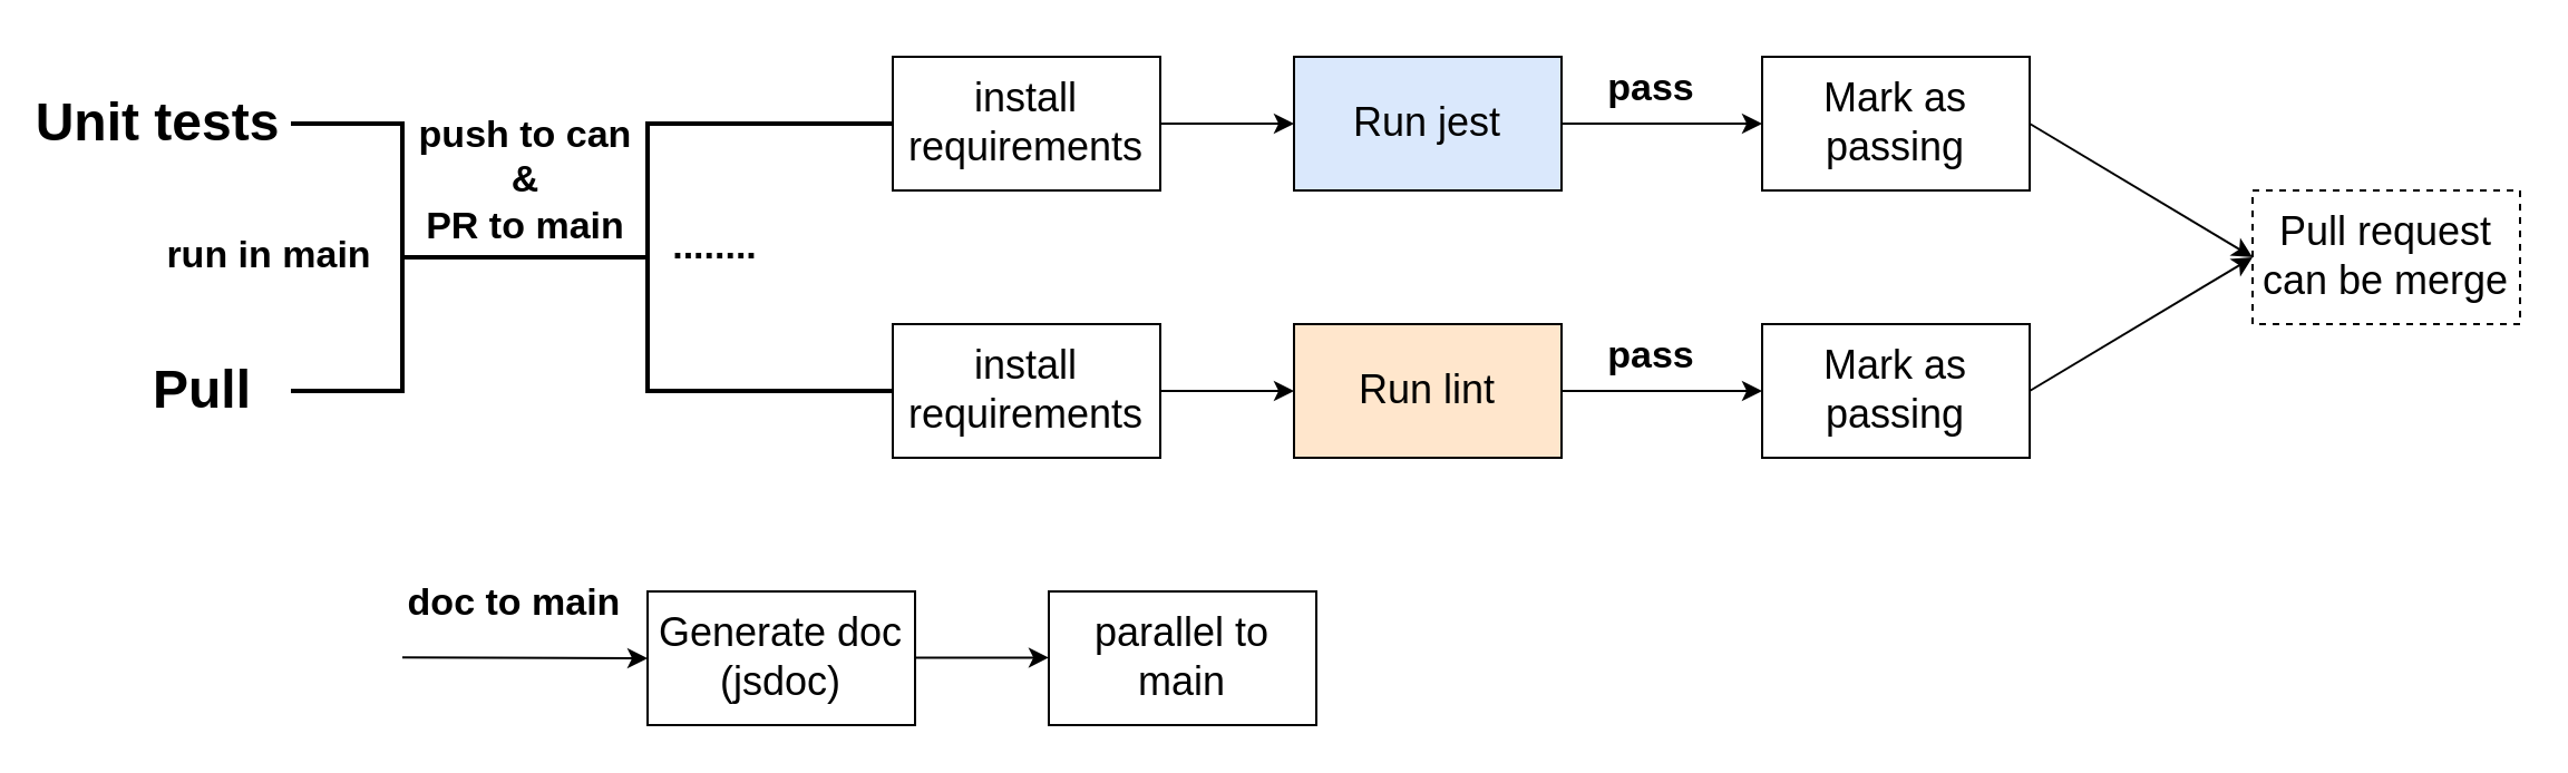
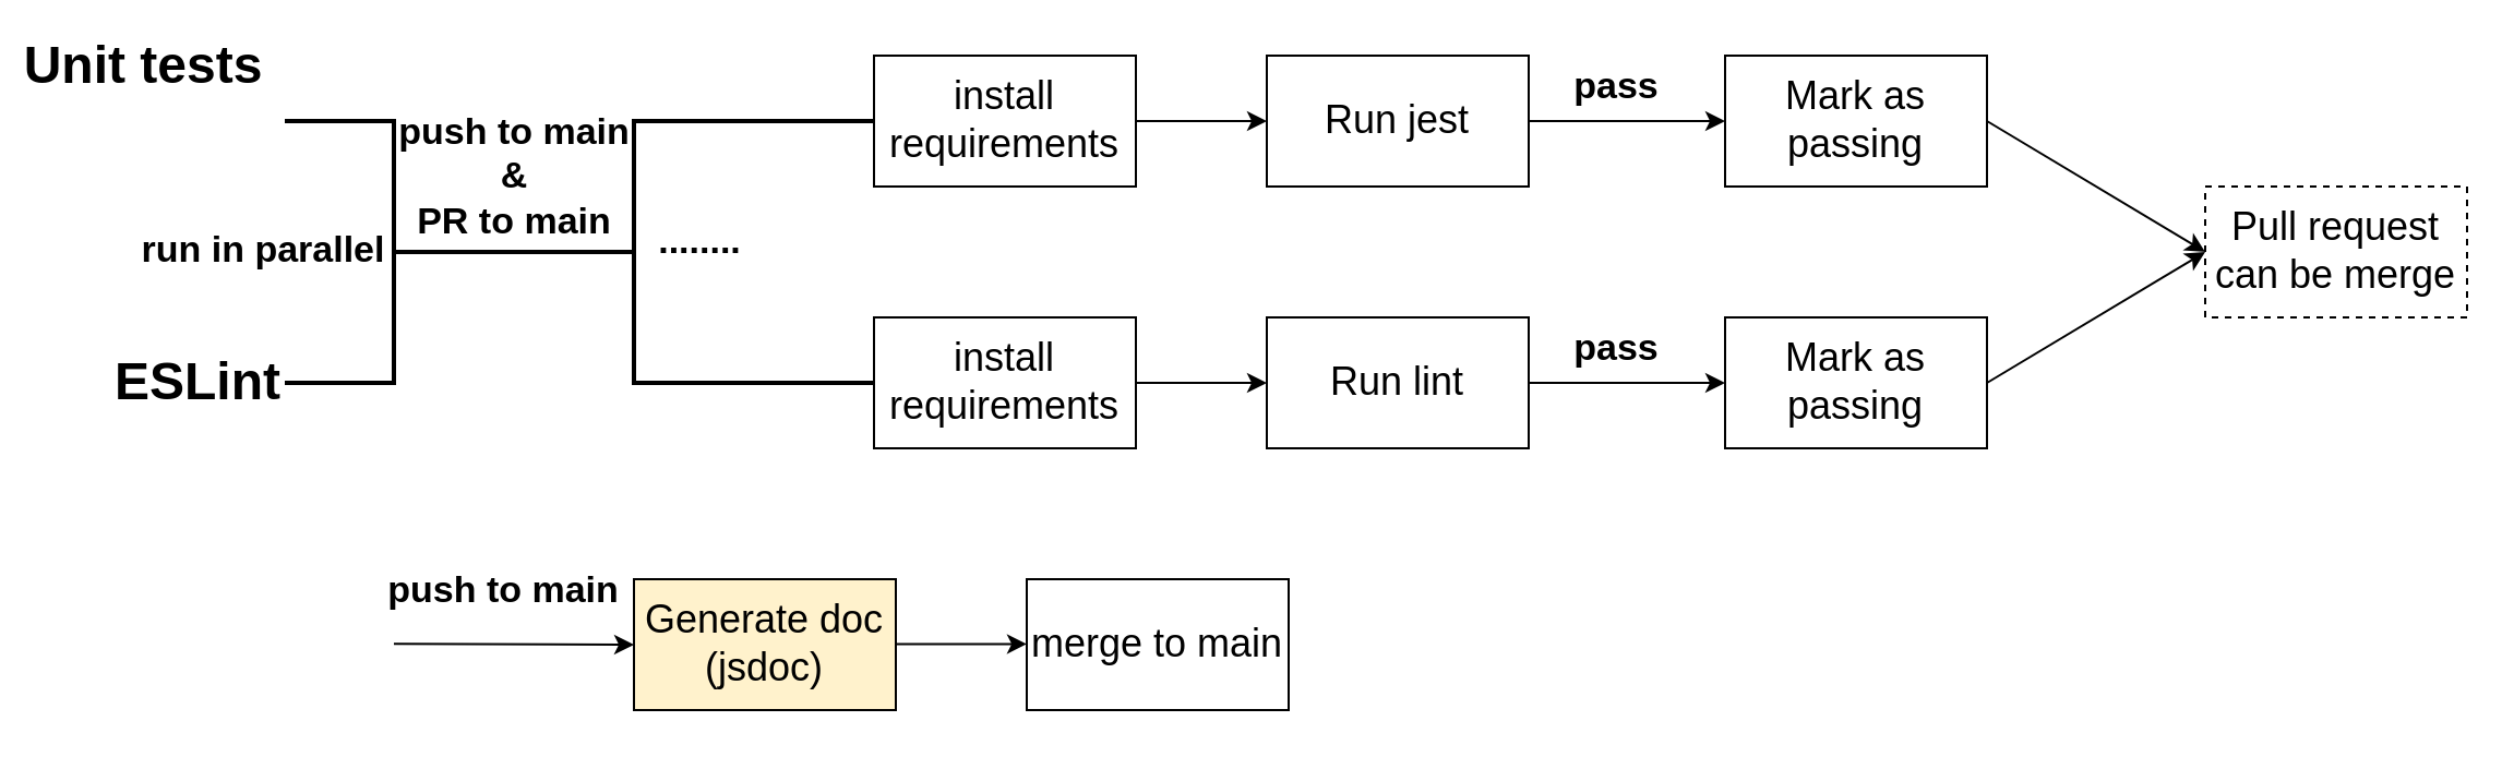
- <mxCell id="5" value="Unit tests" style="text;strokeColor=none;fillColor=none;html=1;fontSize=24;fontStyle=1;verticalAlign=middle;align=center;" parent="1" vertex="1"><mxGeometry x="20" y="35" width="100" height="40" as="geometry" /></mxCell>
+ <mxCell id="5" value="Unit tests" style="text;strokeColor=none;fillColor=none;html=1;fontSize=24;fontStyle=1;verticalAlign=middle;align=center;" parent="1" vertex="1"><mxGeometry x="15" y="10" width="100" height="40" as="geometry" /></mxCell>
- <mxCell id="2" value="&lt;font style=&quot;font-size: 18px;&quot;&gt;Run jest&lt;/font&gt;" style="rounded=0;whiteSpace=wrap;html=1;fillColor=#dae8fc;" parent="1" vertex="1"><mxGeometry x="580" y="25" width="120" height="60" as="geometry" /></mxCell>
+ <mxCell id="2" value="&lt;font style=&quot;font-size: 18px;&quot;&gt;Run jest&lt;/font&gt;" style="rounded=0;whiteSpace=wrap;html=1;" parent="1" vertex="1"><mxGeometry x="580" y="25" width="120" height="60" as="geometry" /></mxCell>
- <mxCell id="26" value="push to can&lt;br&gt;&amp;amp;&lt;br&gt;PR to main" style="text;strokeColor=none;fillColor=none;html=1;fontSize=17;fontStyle=1;verticalAlign=middle;align=center;" parent="1" vertex="1"><mxGeometry x="185" y="61" width="100" height="40" as="geometry" /></mxCell>
+ <mxCell id="26" value="push to main&lt;br&gt;&amp;amp;&lt;br&gt;PR to main" style="text;strokeColor=none;fillColor=none;html=1;fontSize=17;fontStyle=1;verticalAlign=middle;align=center;" parent="1" vertex="1"><mxGeometry x="185" y="61" width="100" height="40" as="geometry" /></mxCell>
- <mxCell id="7" value="run in main" style="text;strokeColor=none;fillColor=none;html=1;fontSize=17;fontStyle=1;verticalAlign=middle;align=center;" parent="1" vertex="1"><mxGeometry x="70" y="95" width="100" height="40" as="geometry" /></mxCell>
+ <mxCell id="7" value="run in parallel" style="text;strokeColor=none;fillColor=none;html=1;fontSize=17;fontStyle=1;verticalAlign=middle;align=center;" parent="1" vertex="1"><mxGeometry x="70" y="95" width="100" height="40" as="geometry" /></mxCell>
- <mxCell id="6" value="Pull" style="text;strokeColor=none;fillColor=none;html=1;fontSize=24;fontStyle=1;verticalAlign=middle;align=center;" parent="1" vertex="1"><mxGeometry x="40" y="155" width="100" height="40" as="geometry" /></mxCell>
+ <mxCell id="6" value="ESLint" style="text;strokeColor=none;fillColor=none;html=1;fontSize=24;fontStyle=1;verticalAlign=middle;align=center;" parent="1" vertex="1"><mxGeometry x="40" y="155" width="100" height="40" as="geometry" /></mxCell>
- <mxCell id="10" value="&lt;font style=&quot;font-size: 18px;&quot;&gt;Run lint&lt;/font&gt;" style="rounded=0;whiteSpace=wrap;html=1;fillColor=#ffe6cc;" parent="1" vertex="1"><mxGeometry x="580" y="145" width="120" height="60" as="geometry" /></mxCell>
+ <mxCell id="10" value="&lt;font style=&quot;font-size: 18px;&quot;&gt;Run lint&lt;/font&gt;" style="rounded=0;whiteSpace=wrap;html=1;" parent="1" vertex="1"><mxGeometry x="580" y="145" width="120" height="60" as="geometry" /></mxCell>
- <mxCell id="27" value="doc to main" style="text;strokeColor=none;fillColor=none;html=1;fontSize=17;fontStyle=1;verticalAlign=middle;align=center;" parent="1" vertex="1"><mxGeometry x="180" y="251" width="100" height="40" as="geometry" /></mxCell>
+ <mxCell id="27" value="push to main" style="text;strokeColor=none;fillColor=none;html=1;fontSize=17;fontStyle=1;verticalAlign=middle;align=center;" parent="1" vertex="1"><mxGeometry x="180" y="251" width="100" height="40" as="geometry" /></mxCell>
- <mxCell id="23" value="&lt;font style=&quot;font-size: 18px;&quot;&gt;Generate doc (jsdoc)&lt;/font&gt;" style="rounded=0;whiteSpace=wrap;html=1;" parent="1" vertex="1"><mxGeometry x="290" y="265" width="120" height="60" as="geometry" /></mxCell>
+ <mxCell id="23" value="&lt;font style=&quot;font-size: 18px;&quot;&gt;Generate doc (jsdoc)&lt;/font&gt;" style="rounded=0;whiteSpace=wrap;html=1;fillColor=#fff2cc;" parent="1" vertex="1"><mxGeometry x="290" y="265" width="120" height="60" as="geometry" /></mxCell>
- <mxCell id="24" value="&lt;font style=&quot;font-size: 18px;&quot;&gt;parallel to main&lt;/font&gt;" style="rounded=0;whiteSpace=wrap;html=1;" parent="1" vertex="1"><mxGeometry x="470" y="265" width="120" height="60" as="geometry" /></mxCell>
+ <mxCell id="24" value="&lt;font style=&quot;font-size: 18px;&quot;&gt;merge to main&lt;/font&gt;" style="rounded=0;whiteSpace=wrap;html=1;" parent="1" vertex="1"><mxGeometry x="470" y="265" width="120" height="60" as="geometry" /></mxCell>
